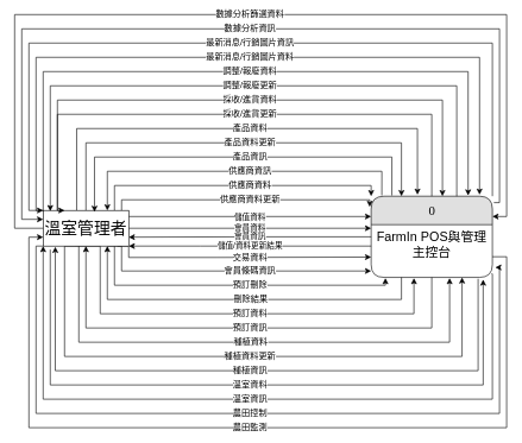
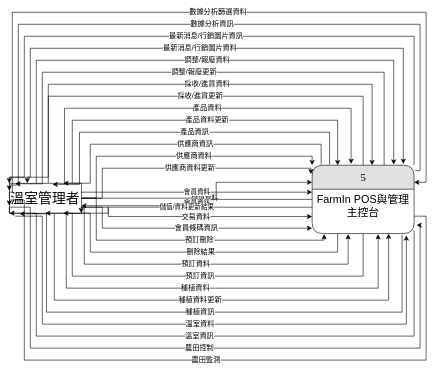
- <mxCell id="2" value="0" style="swimlane;html=1;fontStyle=0;childLayout=stackLayout;horizontal=1;startSize=40;fillColor=#e0e0e0;horizontalStack=0;resizeParent=1;resizeLast=0;collapsible=1;marginBottom=0;swimlaneFillColor=#ffffff;align=center;rounded=1;shadow=0;comic=0;labelBackgroundColor=none;strokeWidth=1;fontFamily=Verdana;fontSize=18;" parent="1" vertex="1"><mxGeometry x="520" y="275" width="170" height="114" as="geometry"><mxRectangle x="420" y="240" width="40" height="40" as="alternateBounds" /></mxGeometry></mxCell>
+ <mxCell id="2" value="5" style="swimlane;html=1;fontStyle=0;childLayout=stackLayout;horizontal=1;startSize=40;fillColor=#e0e0e0;horizontalStack=0;resizeParent=1;resizeLast=0;collapsible=1;marginBottom=0;swimlaneFillColor=#ffffff;align=center;rounded=1;shadow=0;comic=0;labelBackgroundColor=none;strokeWidth=1;fontFamily=Verdana;fontSize=18;" parent="1" vertex="1"><mxGeometry x="520" y="275" width="170" height="114" as="geometry"><mxRectangle x="420" y="240" width="40" height="40" as="alternateBounds" /></mxGeometry></mxCell>
- <mxCell id="18" value="溫室管理者" style="whiteSpace=wrap;html=1;rounded=0;shadow=0;comic=0;labelBackgroundColor=none;strokeWidth=1;fontFamily=Verdana;fontSize=23;align=center;" parent="1" vertex="1"><mxGeometry x="60" y="295" width="120" height="50" as="geometry" /></mxCell>
+ <mxCell id="18" value="溫室管理者" style="whiteSpace=wrap;html=1;rounded=0;shadow=0;comic=0;labelBackgroundColor=none;strokeWidth=1;fontFamily=Verdana;fontSize=23;align=center;" parent="1" vertex="1"><mxGeometry x="15" y="305" width="120" height="50" as="geometry" /></mxCell>
